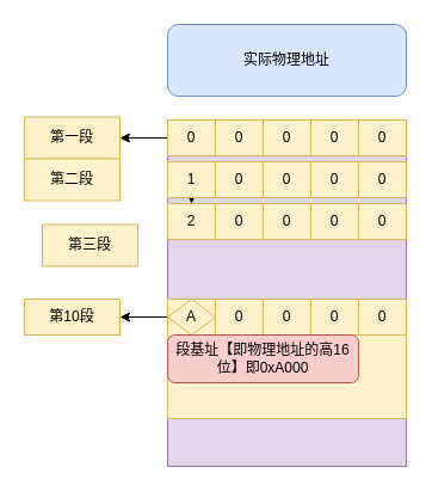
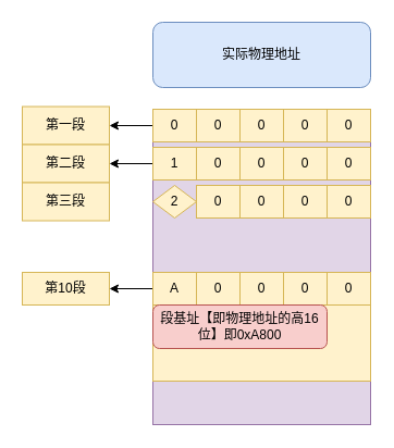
- <mxCell id="18" value="" style="edgeStyle=orthogonalEdgeStyle;rounded=0;orthogonalLoop=1;jettySize=auto;html=1;" edge="1" parent="1" source="19" target="25"><mxGeometry relative="1" as="geometry" /></mxCell>
+ <mxCell id="18" value="" style="edgeStyle=orthogonalEdgeStyle;rounded=0;orthogonalLoop=1;jettySize=auto;html=1;" edge="1" parent="1" source="19" target="24"><mxGeometry relative="1" as="geometry" /></mxCell>
- <mxCell id="25" value="2" style="rounded=0;whiteSpace=wrap;html=1;fillColor=#fff2cc;strokeColor=#d6b656;" vertex="1" parent="1"><mxGeometry x="140" y="170" width="40" height="30" as="geometry" /></mxCell>
+ <mxCell id="25" value="2" style="rhombus;whiteSpace=wrap;html=1;fillColor=#fff2cc;strokeColor=#d6b656;" vertex="1" parent="1"><mxGeometry x="140" y="170" width="40" height="30" as="geometry" /></mxCell>
- <mxCell id="30" value="第三段" style="whiteSpace=wrap;html=1;fillColor=#fff2cc;strokeColor=#d6b656;rounded=0;" vertex="1" parent="1"><mxGeometry x="35" y="187.5" width="80" height="35" as="geometry" /></mxCell>
+ <mxCell id="30" value="第三段" style="whiteSpace=wrap;html=1;fillColor=#fff2cc;strokeColor=#d6b656;rounded=0;" vertex="1" parent="1"><mxGeometry x="20" y="167.5" width="80" height="35" as="geometry" /></mxCell>
- <mxCell id="6" value="A" style="rhombus;whiteSpace=wrap;html=1;fillColor=#fff2cc;strokeColor=#d6b656;" vertex="1" parent="1"><mxGeometry x="140" y="250" width="40" height="30" as="geometry" /></mxCell>
+ <mxCell id="6" value="A" style="rounded=0;whiteSpace=wrap;html=1;fillColor=#fff2cc;strokeColor=#d6b656;" vertex="1" parent="1"><mxGeometry x="140" y="250" width="40" height="30" as="geometry" /></mxCell>
- <mxCell id="31" value="段基址【即物理地址的高16位】即0xA000" style="rounded=1;whiteSpace=wrap;html=1;fillColor=#f8cecc;strokeColor=#b85450;" vertex="1" parent="1"><mxGeometry x="140" y="280" width="160" height="40" as="geometry" /></mxCell>
+ <mxCell id="31" value="段基址【即物理地址的高16位】即0xA800" style="rounded=1;whiteSpace=wrap;html=1;fillColor=#f8cecc;strokeColor=#b85450;" vertex="1" parent="1"><mxGeometry x="140" y="280" width="160" height="40" as="geometry" /></mxCell>
